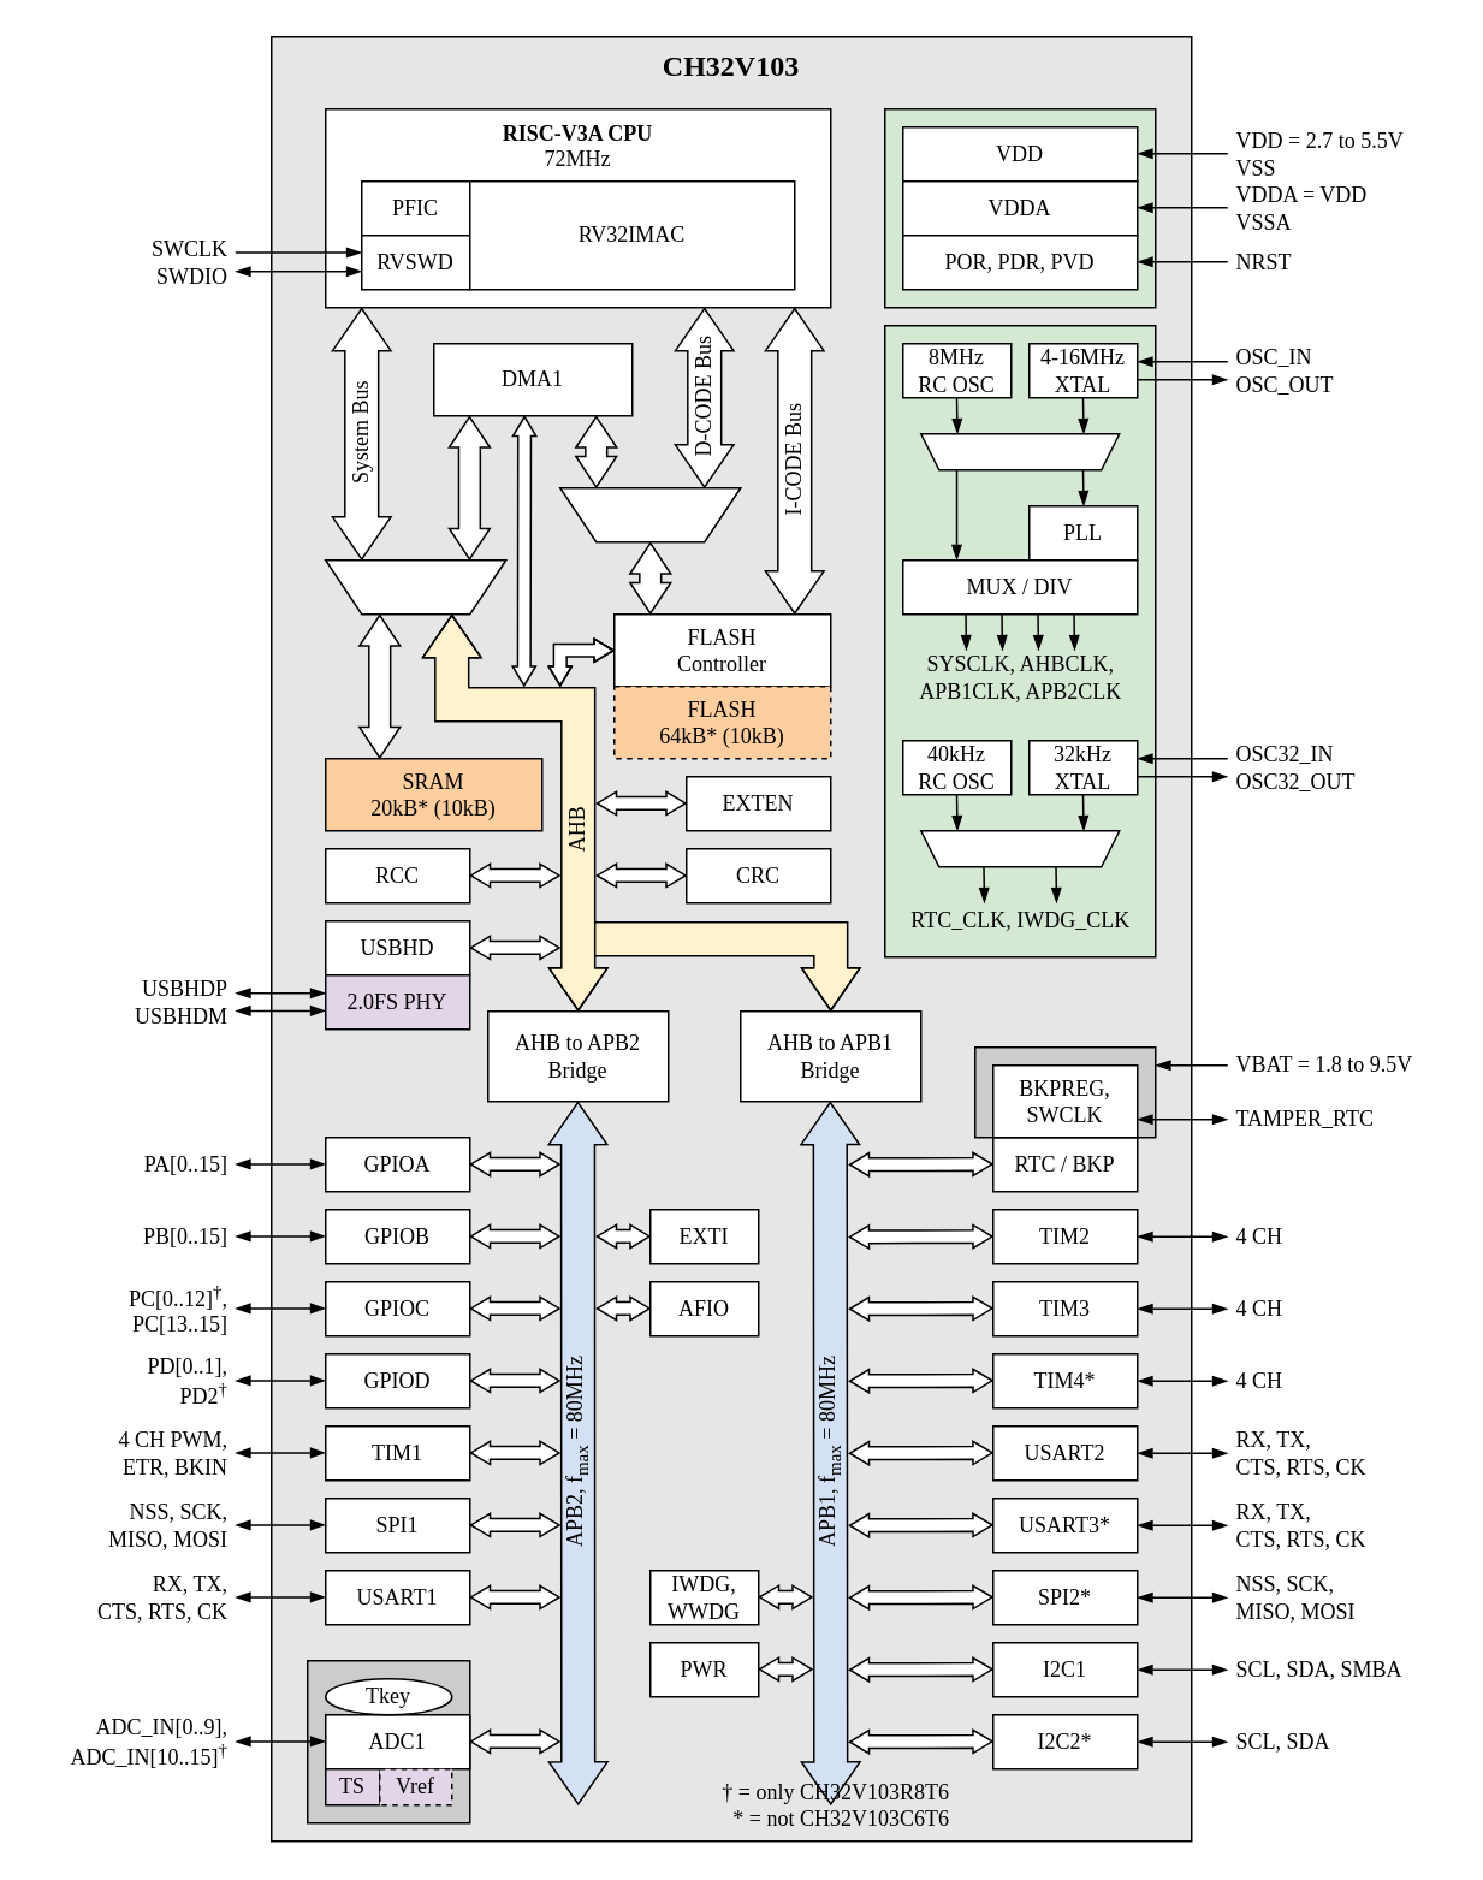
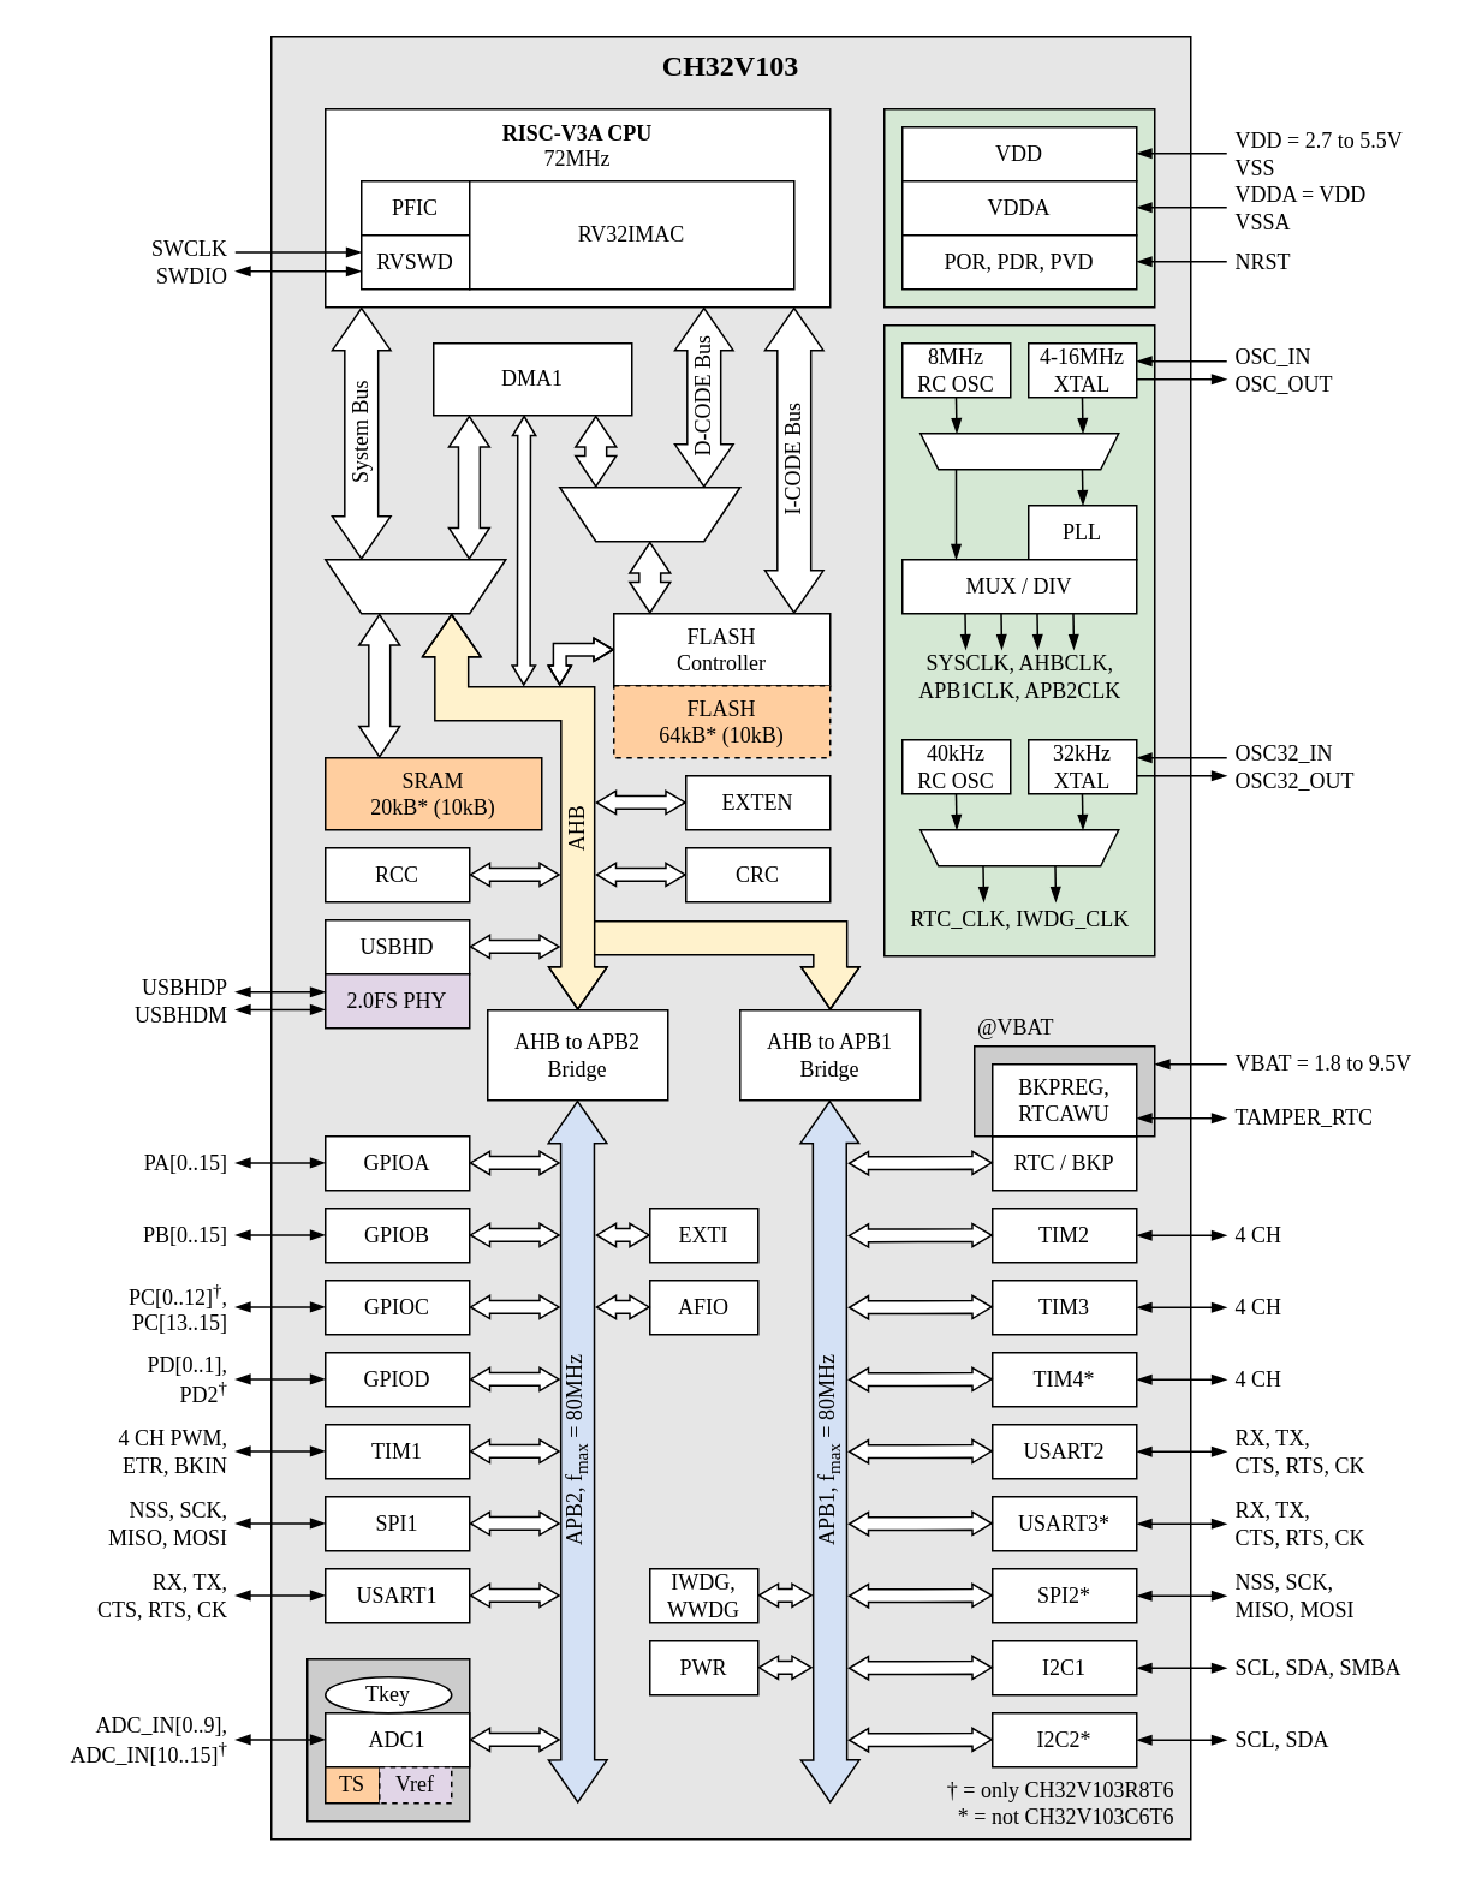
+ <mxCell id="151" value="@VBAT" style="text;html=1;align=left;verticalAlign=middle;resizable=0;points=[];autosize=1;strokeColor=none;fillColor=none;fontSize=12;fontFamily=sans-serif;fontColor=default;" vertex="1" parent="1"><mxGeometry x="540" y="560" width="60" height="20" as="geometry" /></mxCell>
- <mxCell id="77" value="&lt;div&gt;BKPREG,&lt;/div&gt;&lt;div&gt;SWCLK&lt;br&gt;&lt;/div&gt;" style="rounded=0;whiteSpace=wrap;html=1;labelBorderColor=none;fontFamily=sans-serif;fontSize=12;fontColor=default;strokeColor=default;fillColor=#FFFFFF;gradientColor=none;gradientDirection=east;" vertex="1" parent="1"><mxGeometry x="550" y="590" width="80" height="40" as="geometry" /></mxCell>
+ <mxCell id="77" value="&lt;div&gt;BKPREG,&lt;/div&gt;&lt;div&gt;RTCAWU&lt;br&gt;&lt;/div&gt;" style="rounded=0;whiteSpace=wrap;html=1;labelBorderColor=none;fontFamily=sans-serif;fontSize=12;fontColor=default;strokeColor=default;fillColor=#FFFFFF;gradientColor=none;gradientDirection=east;" vertex="1" parent="1"><mxGeometry x="550" y="590" width="80" height="40" as="geometry" /></mxCell>
- <mxCell id="71" value="TS" style="rounded=0;whiteSpace=wrap;html=1;labelBorderColor=none;fontFamily=sans-serif;fontSize=12;fontColor=default;strokeColor=default;fillColor=#E1D5E7;" vertex="1" parent="1"><mxGeometry x="180" y="980" width="30" height="20" as="geometry" /></mxCell>
+ <mxCell id="71" value="TS" style="rounded=0;whiteSpace=wrap;html=1;labelBorderColor=none;fontFamily=sans-serif;fontSize=12;fontColor=default;strokeColor=default;fillColor=#ffce9f;" vertex="1" parent="1"><mxGeometry x="180" y="980" width="30" height="20" as="geometry" /></mxCell>
- <mxCell id="146" value="&lt;div&gt;&lt;span class=&quot;ILfuVd&quot;&gt;&lt;span class=&quot;hgKElc&quot;&gt;† = only CH32V103R8T6&lt;br&gt;&lt;/span&gt;&lt;/span&gt;&lt;/div&gt;&lt;div&gt;* =&lt;span class=&quot;ILfuVd&quot;&gt;&lt;span class=&quot;hgKElc&quot;&gt;&lt;/span&gt;&lt;/span&gt; not CH32V103C6T6&lt;br&gt;&lt;/div&gt;&lt;div&gt;&lt;span class=&quot;ILfuVd&quot;&gt;&lt;span class=&quot;hgKElc&quot;&gt;&lt;/span&gt;&lt;/span&gt;&lt;/div&gt;" style="text;html=1;align=right;verticalAlign=middle;resizable=0;points=[];autosize=1;strokeColor=none;fillColor=none;fontSize=12;fontFamily=sans-serif;fontColor=default;spacingTop=0;spacing=0;spacingRight=0;spacingBottom=0;" vertex="1" parent="1"><mxGeometry x="375" y="985" width="150" height="30" as="geometry" /></mxCell>
+ <mxCell id="146" value="&lt;div&gt;&lt;span class=&quot;ILfuVd&quot;&gt;&lt;span class=&quot;hgKElc&quot;&gt;† = only CH32V103R8T6&lt;br&gt;&lt;/span&gt;&lt;/span&gt;&lt;/div&gt;&lt;div&gt;* =&lt;span class=&quot;ILfuVd&quot;&gt;&lt;span class=&quot;hgKElc&quot;&gt;&lt;/span&gt;&lt;/span&gt; not CH32V103C6T6&lt;br&gt;&lt;/div&gt;&lt;div&gt;&lt;span class=&quot;ILfuVd&quot;&gt;&lt;span class=&quot;hgKElc&quot;&gt;&lt;/span&gt;&lt;/span&gt;&lt;/div&gt;" style="text;html=1;align=right;verticalAlign=middle;resizable=0;points=[];autosize=1;strokeColor=none;fillColor=none;fontSize=12;fontFamily=sans-serif;fontColor=default;spacingTop=0;spacing=0;spacingRight=0;spacingBottom=0;" vertex="1" parent="1"><mxGeometry x="500" y="985" width="150" height="30" as="geometry" /></mxCell>
